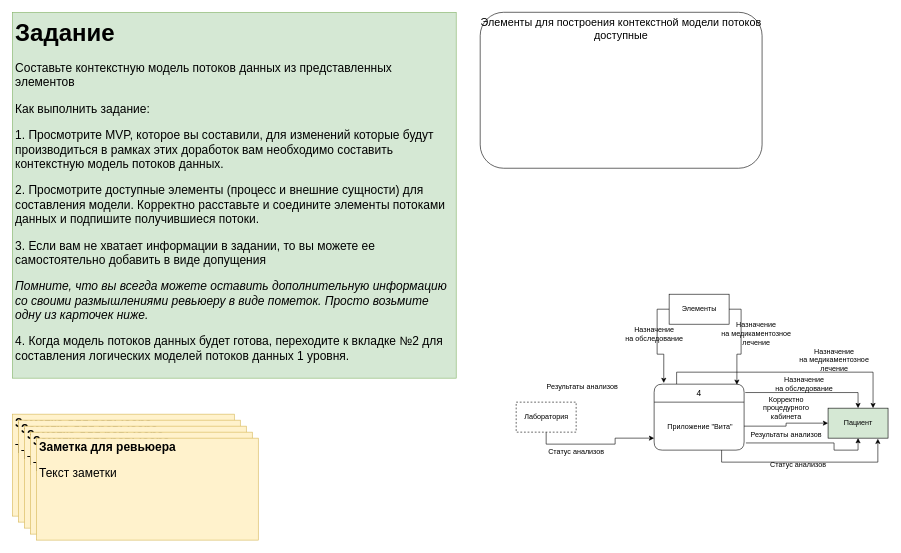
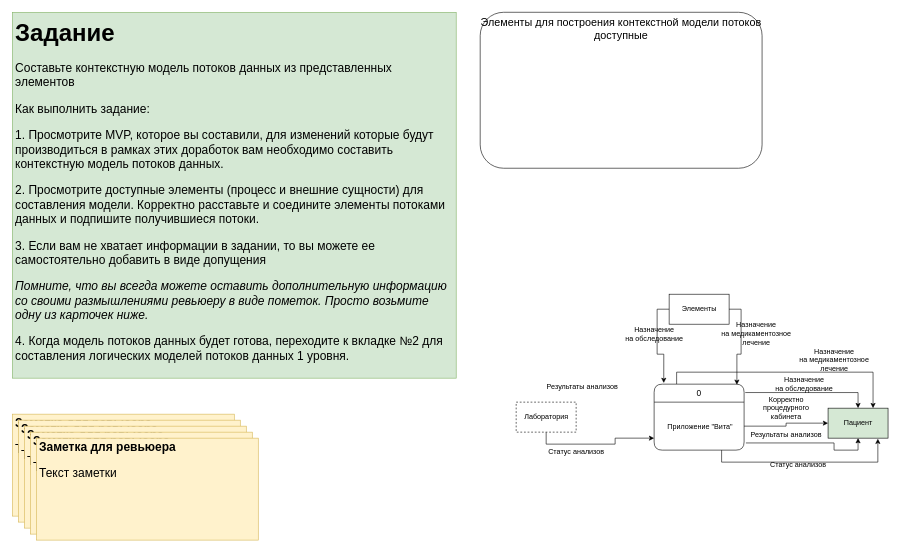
- <mxCell id="15" value="4" style="swimlane;childLayout=stackLayout;horizontal=1;startSize=30;horizontalStack=0;rounded=1;fontSize=14;fontStyle=0;strokeWidth=1;resizeParent=0;resizeLast=1;shadow=0;dashed=0;align=center;fillColor=#FFFFFF;" parent="1" vertex="1"><mxGeometry x="1090" y="640" width="150" height="110" as="geometry" /></mxCell>
+ <mxCell id="15" value="0" style="swimlane;childLayout=stackLayout;horizontal=1;startSize=30;horizontalStack=0;rounded=1;fontSize=14;fontStyle=0;strokeWidth=1;resizeParent=0;resizeLast=1;shadow=0;dashed=0;align=center;fillColor=#FFFFFF;" parent="1" vertex="1"><mxGeometry x="1090" y="640" width="150" height="110" as="geometry" /></mxCell>
